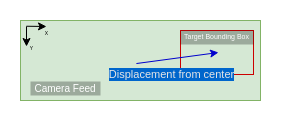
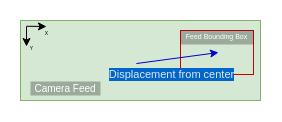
- <mxCell id="6" value="Target Bounding Box" style="rounded=0;whiteSpace=wrap;html=1;fontColor=#FFFFFF;fillColor=#00000044;strokeColor=none;fontSize=7;" parent="1" vertex="1"><mxGeometry x="180" y="30" width="73" height="14" as="geometry" /></mxCell>
+ <mxCell id="6" value="Feed Bounding Box" style="rounded=0;whiteSpace=wrap;html=1;fontColor=#FFFFFF;fillColor=#00000044;strokeColor=none;fontSize=7;" parent="1" vertex="1"><mxGeometry x="180" y="30" width="73" height="14" as="geometry" /></mxCell>
